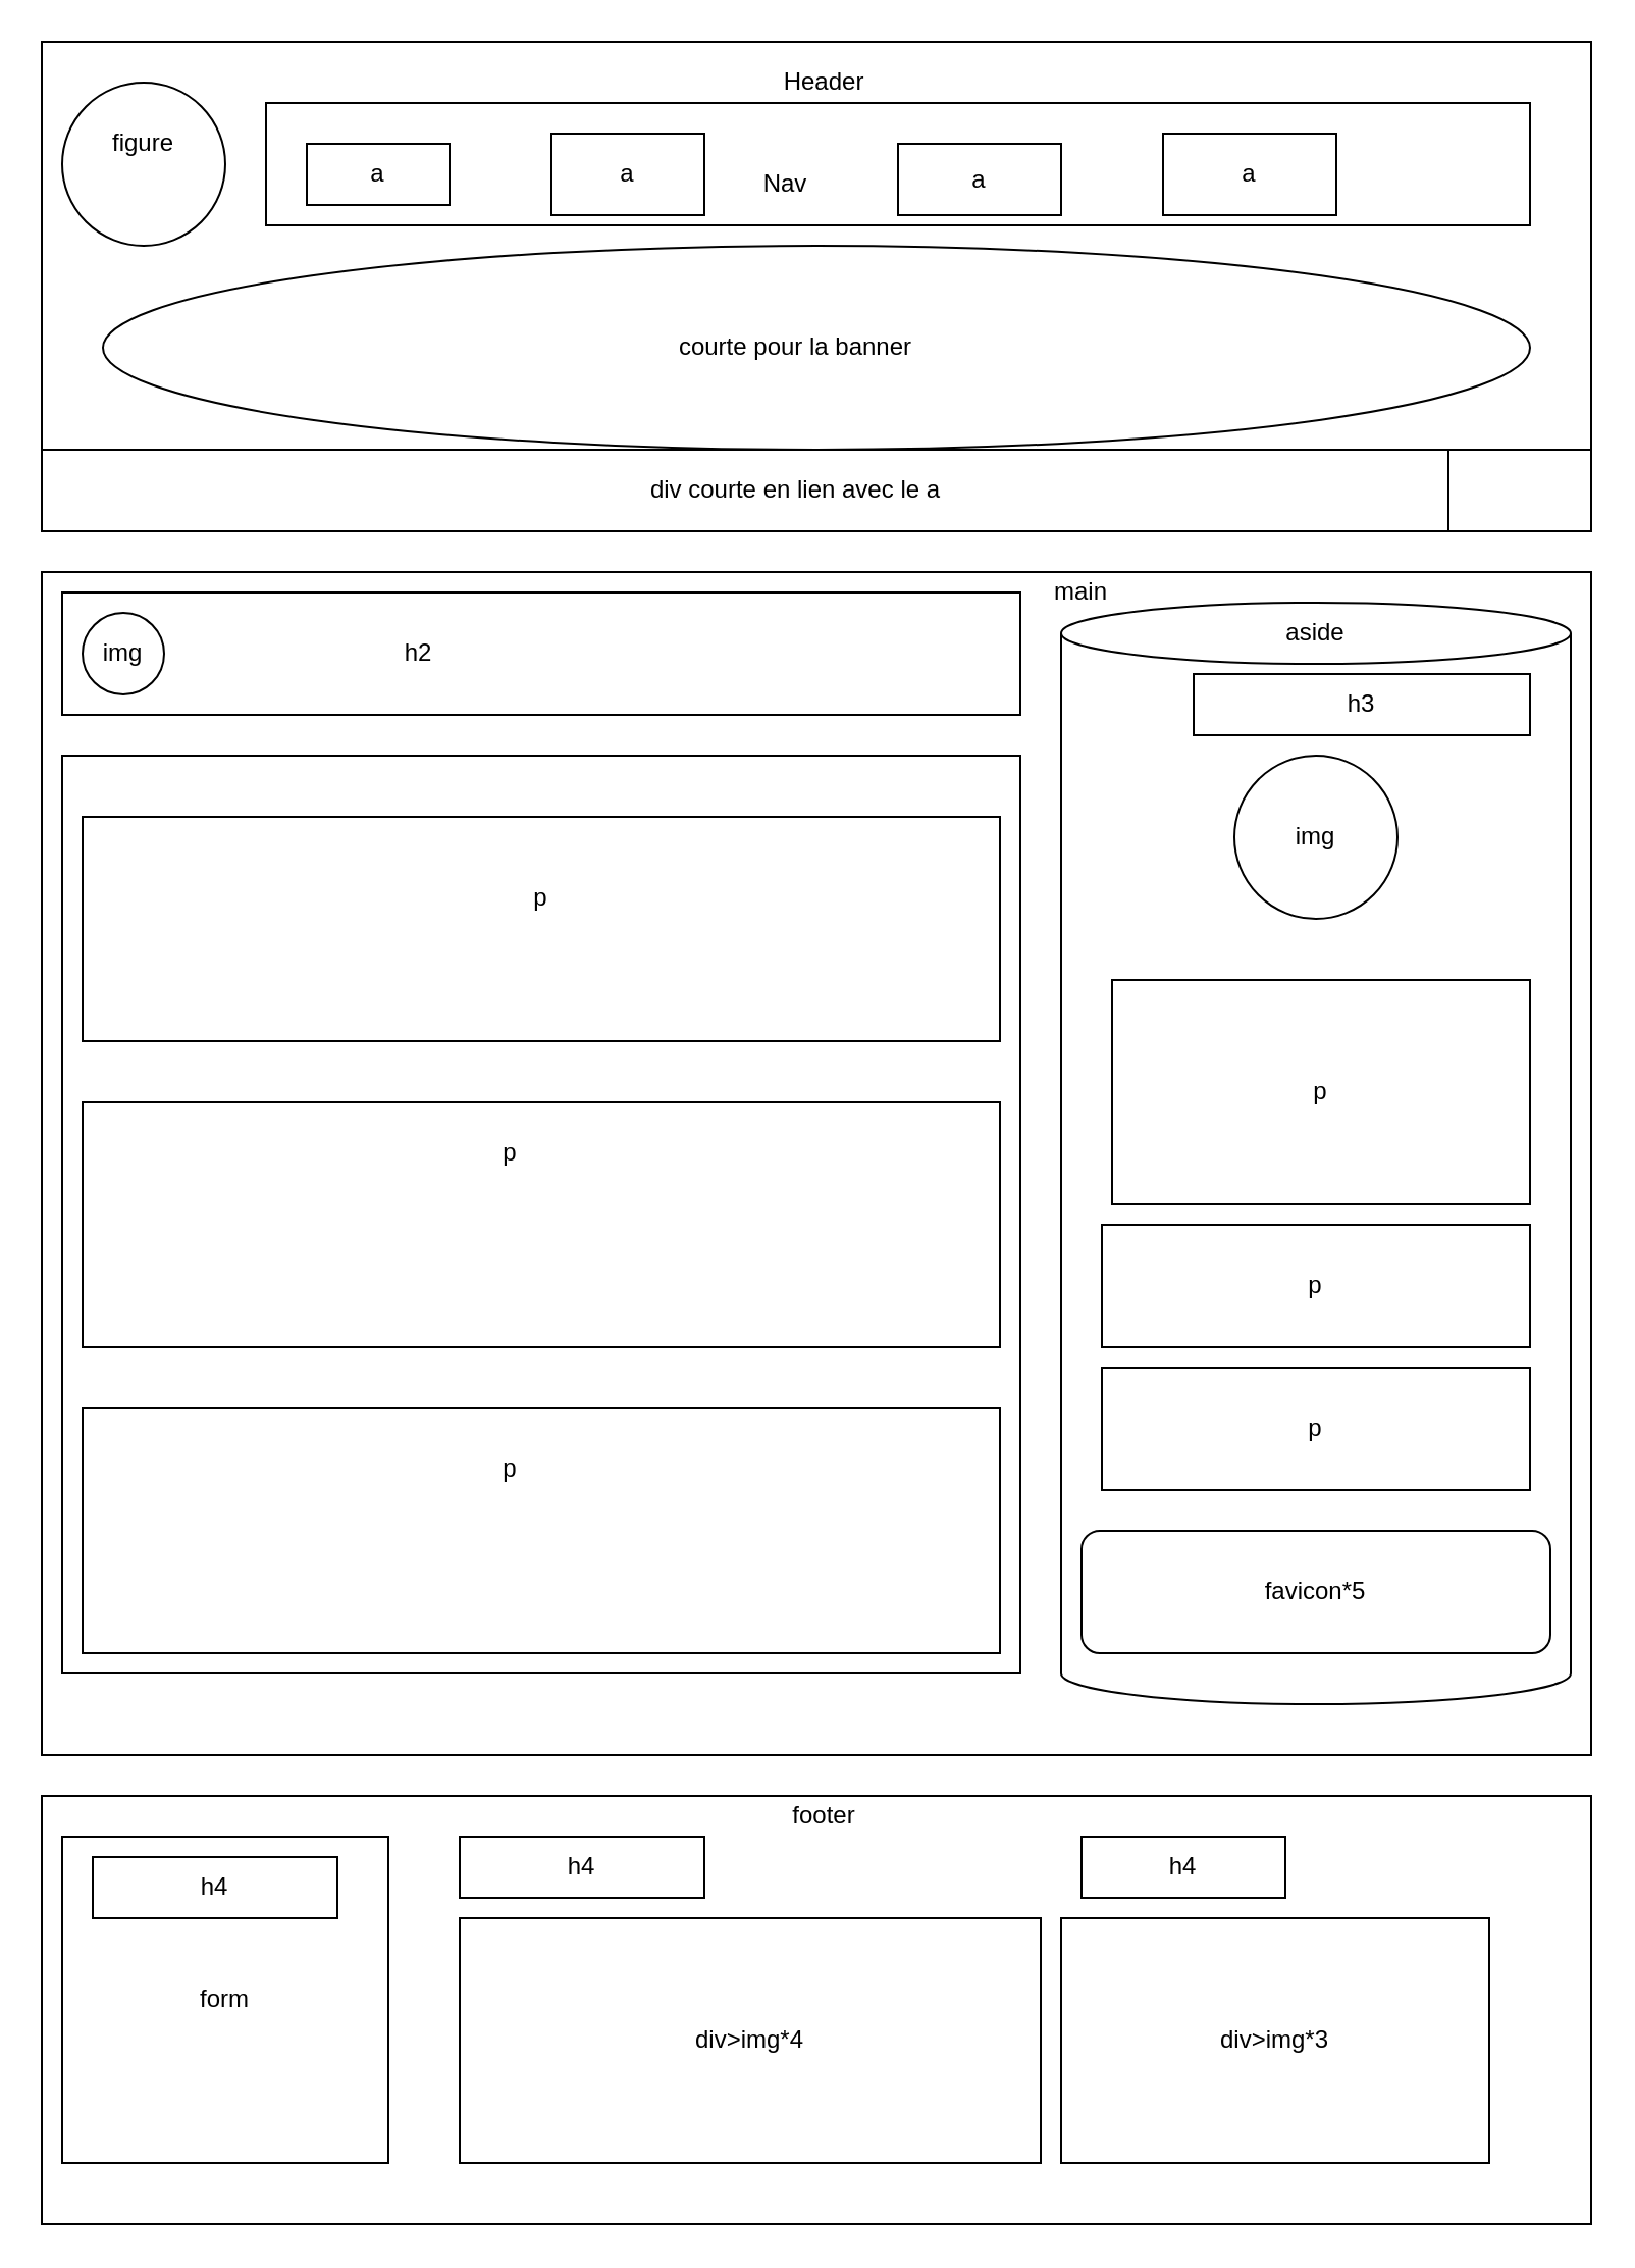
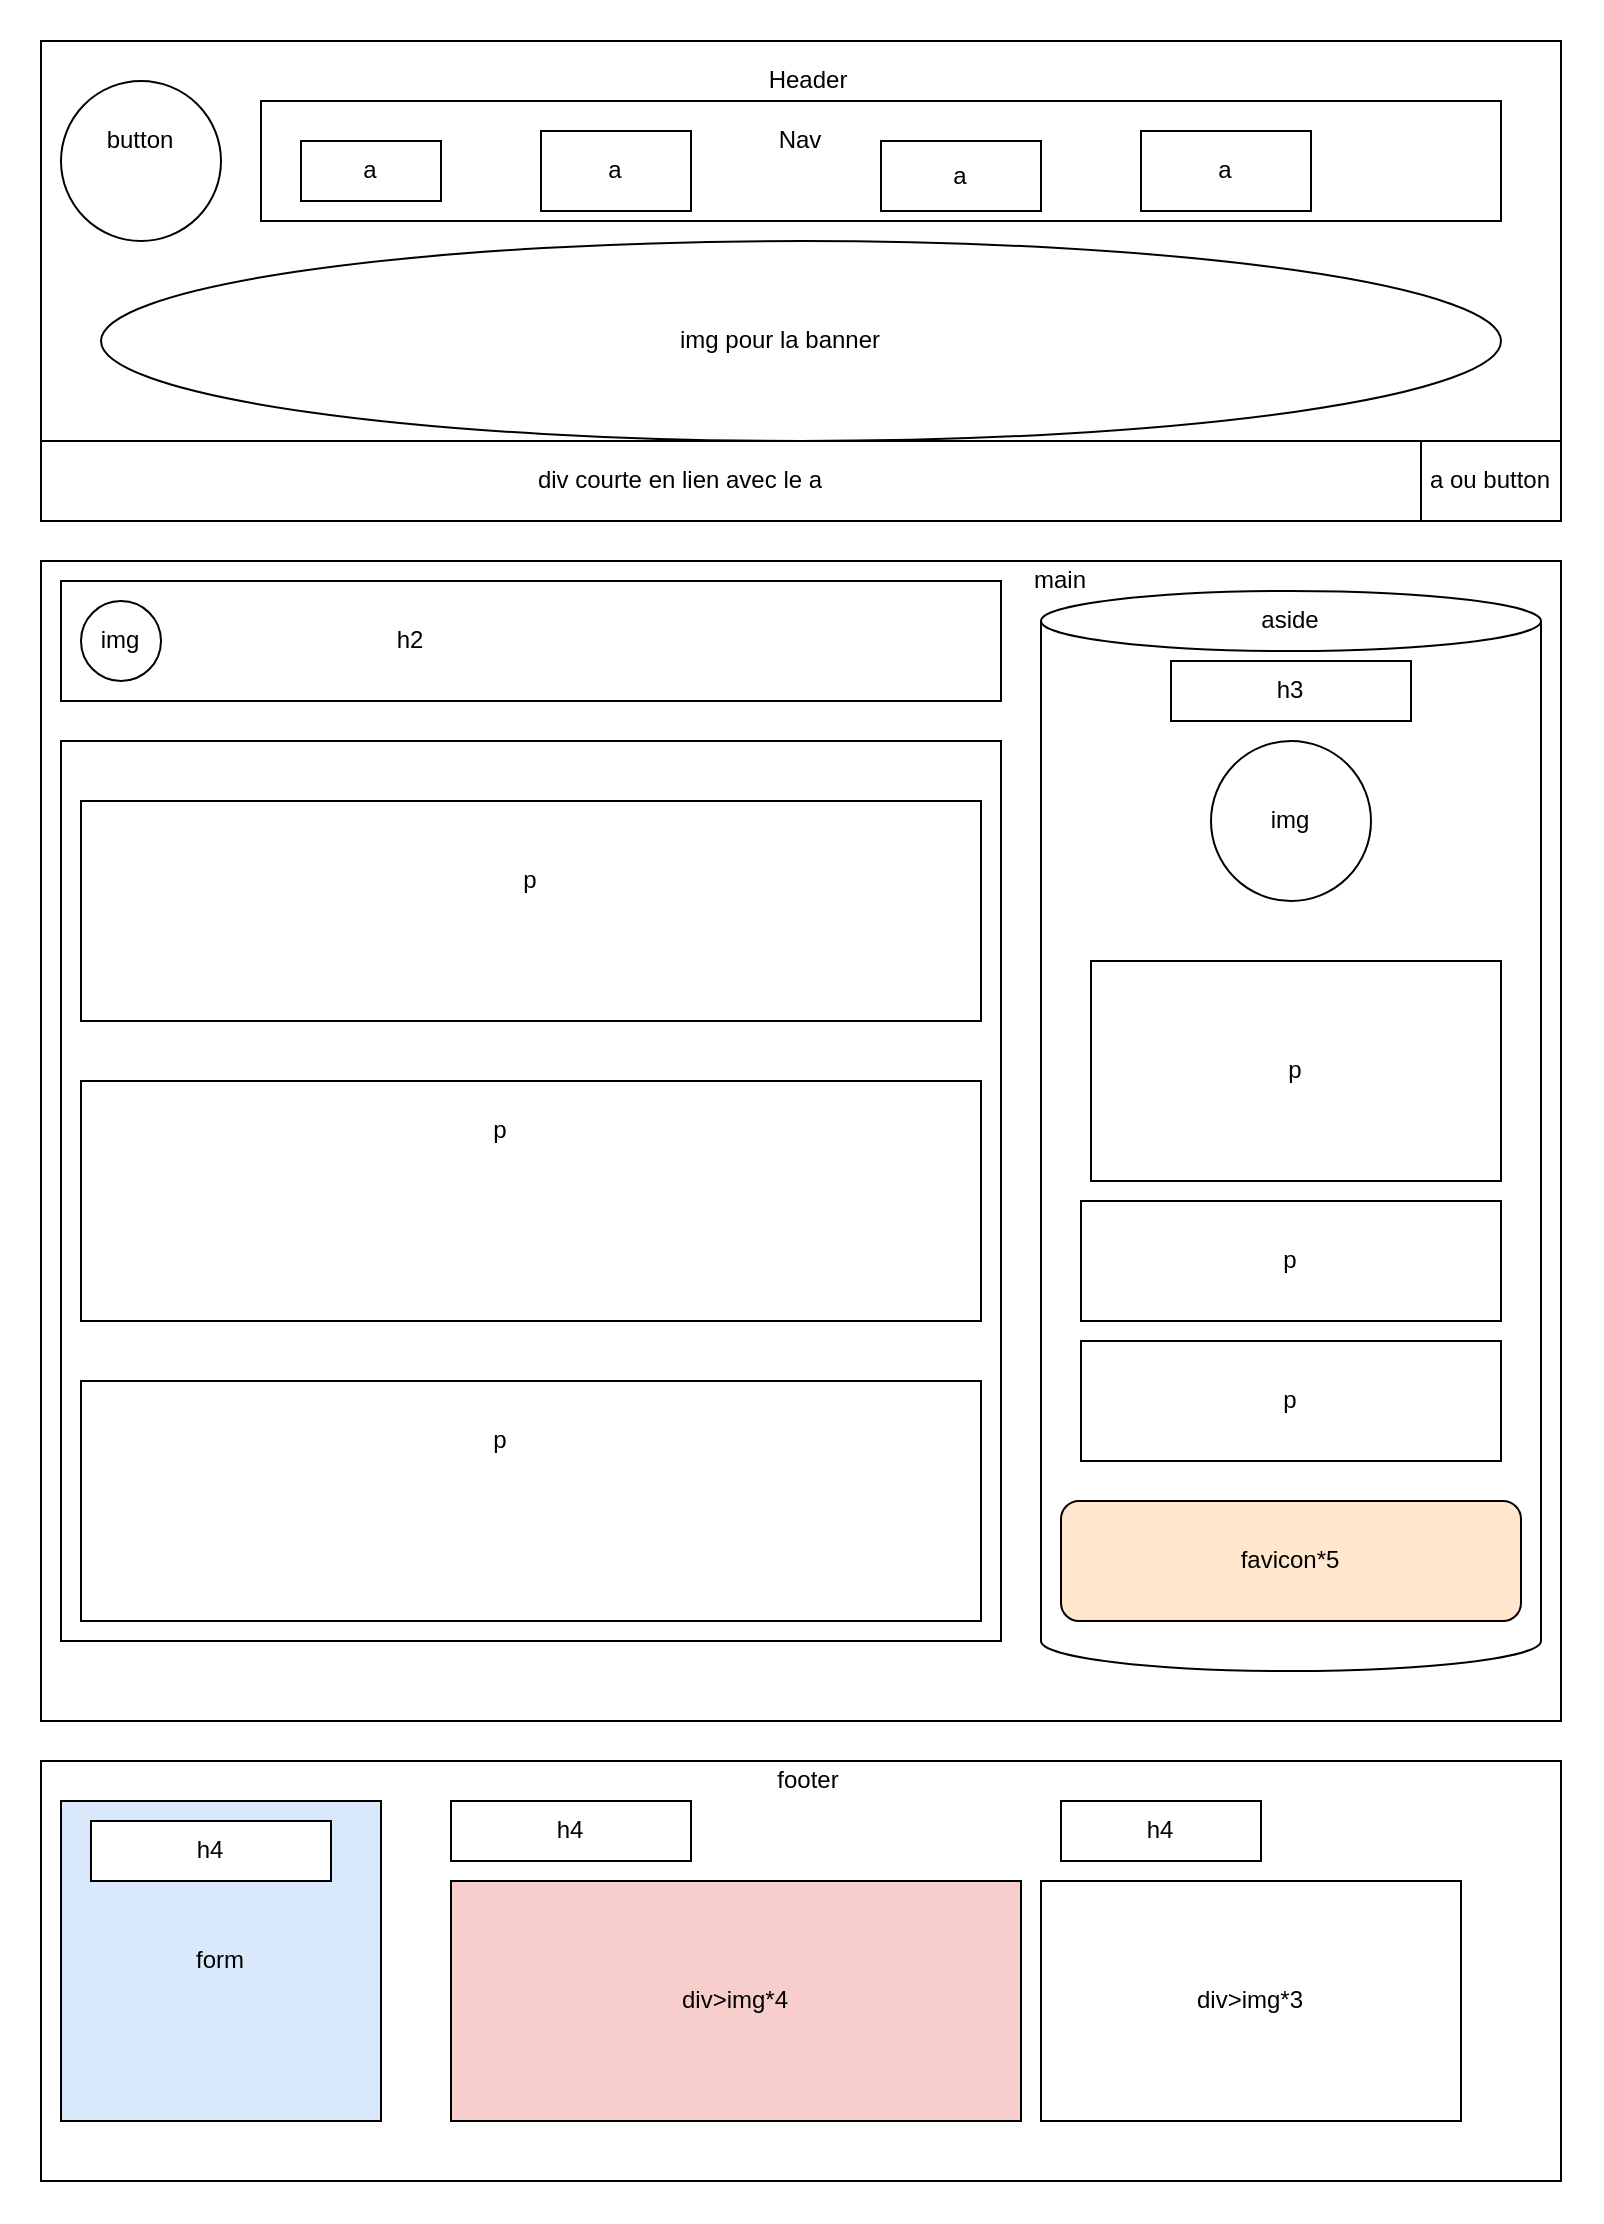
- <mxCell id="6" value="figure" style="text;html=1;strokeColor=none;fillColor=none;align=center;verticalAlign=middle;whiteSpace=wrap;rounded=0;fontFamily=Helvetica;" vertex="1" parent="1"><mxGeometry x="50" y="60" width="40" height="20" as="geometry" /></mxCell>
+ <mxCell id="6" value="button" style="text;html=1;strokeColor=none;fillColor=none;align=center;verticalAlign=middle;whiteSpace=wrap;rounded=0;fontFamily=Helvetica;" vertex="1" parent="1"><mxGeometry x="50" y="60" width="40" height="20" as="geometry" /></mxCell>
- <mxCell id="8" value="&lt;div&gt;Nav&lt;/div&gt;" style="text;html=1;strokeColor=none;fillColor=none;align=center;verticalAlign=middle;whiteSpace=wrap;rounded=0;fontFamily=Helvetica;" vertex="1" parent="1"><mxGeometry x="365" y="80" width="40" height="20" as="geometry" /></mxCell>
+ <mxCell id="8" value="&lt;div&gt;Nav&lt;/div&gt;" style="text;html=1;strokeColor=none;fillColor=none;align=center;verticalAlign=middle;whiteSpace=wrap;rounded=0;fontFamily=Helvetica;" vertex="1" parent="1"><mxGeometry x="380" y="60" width="40" height="20" as="geometry" /></mxCell>
- <mxCell id="10" value="courte pour la banner" style="text;html=1;strokeColor=none;fillColor=none;align=center;verticalAlign=middle;whiteSpace=wrap;rounded=0;fontFamily=Helvetica;" vertex="1" parent="1"><mxGeometry x="330" y="140" width="120" height="60" as="geometry" /></mxCell>
+ <mxCell id="10" value="img pour la banner" style="text;html=1;strokeColor=none;fillColor=none;align=center;verticalAlign=middle;whiteSpace=wrap;rounded=0;fontFamily=Helvetica;" vertex="1" parent="1"><mxGeometry x="330" y="140" width="120" height="60" as="geometry" /></mxCell>
- <mxCell id="13" value="div courte en lien avec le a" style="text;html=1;strokeColor=none;fillColor=none;align=center;verticalAlign=middle;whiteSpace=wrap;rounded=0;fontFamily=Helvetica;" vertex="1" parent="1"><mxGeometry x="260" y="230" width="260" height="20" as="geometry" /></mxCell>
+ <mxCell id="13" value="div courte en lien avec le a" style="text;html=1;strokeColor=none;fillColor=none;align=center;verticalAlign=middle;whiteSpace=wrap;rounded=0;fontFamily=Helvetica;" vertex="1" parent="1"><mxGeometry x="210" y="230" width="260" height="20" as="geometry" /></mxCell>
+ <mxCell id="14" value="a ou button" style="text;html=1;strokeColor=none;fillColor=none;align=center;verticalAlign=middle;whiteSpace=wrap;rounded=0;fontFamily=Helvetica;" vertex="1" parent="1"><mxGeometry x="710" y="220" width="70" height="40" as="geometry" /></mxCell>
- <mxCell id="34" value="h3" style="rounded=0;whiteSpace=wrap;html=1;fontFamily=Helvetica;" vertex="1" parent="1"><mxGeometry x="585" y="330" width="165" height="30" as="geometry" /></mxCell>
+ <mxCell id="34" value="h3" style="rounded=0;whiteSpace=wrap;html=1;fontFamily=Helvetica;" vertex="1" parent="1"><mxGeometry x="585" y="330" width="120" height="30" as="geometry" /></mxCell>
- <mxCell id="37" value="favicon*5" style="rounded=1;whiteSpace=wrap;html=1;fontFamily=Helvetica;" vertex="1" parent="1"><mxGeometry x="530" y="750" width="230" height="60" as="geometry" /></mxCell>
+ <mxCell id="37" value="favicon*5" style="rounded=1;whiteSpace=wrap;html=1;fontFamily=Helvetica;fillColor=#ffe6cc;" vertex="1" parent="1"><mxGeometry x="530" y="750" width="230" height="60" as="geometry" /></mxCell>
- <mxCell id="43" value="form" style="whiteSpace=wrap;html=1;aspect=fixed;fontFamily=Helvetica;" vertex="1" parent="1"><mxGeometry x="30" y="900" width="160" height="160" as="geometry" /></mxCell>
+ <mxCell id="43" value="form" style="whiteSpace=wrap;html=1;aspect=fixed;fontFamily=Helvetica;fillColor=#dae8fc;" vertex="1" parent="1"><mxGeometry x="30" y="900" width="160" height="160" as="geometry" /></mxCell>
- <mxCell id="44" value="div&amp;gt;img*4" style="rounded=0;whiteSpace=wrap;html=1;fontFamily=Helvetica;" vertex="1" parent="1"><mxGeometry x="225" y="940" width="285" height="120" as="geometry" /></mxCell>
+ <mxCell id="44" value="div&amp;gt;img*4" style="rounded=0;whiteSpace=wrap;html=1;fontFamily=Helvetica;fillColor=#f8cecc;" vertex="1" parent="1"><mxGeometry x="225" y="940" width="285" height="120" as="geometry" /></mxCell>
